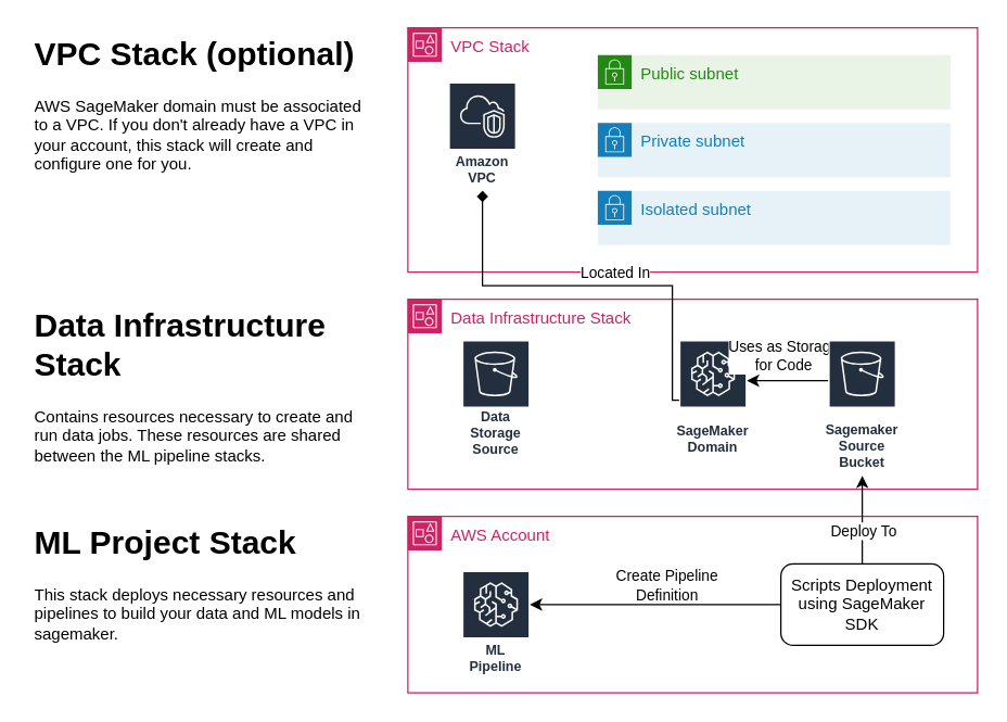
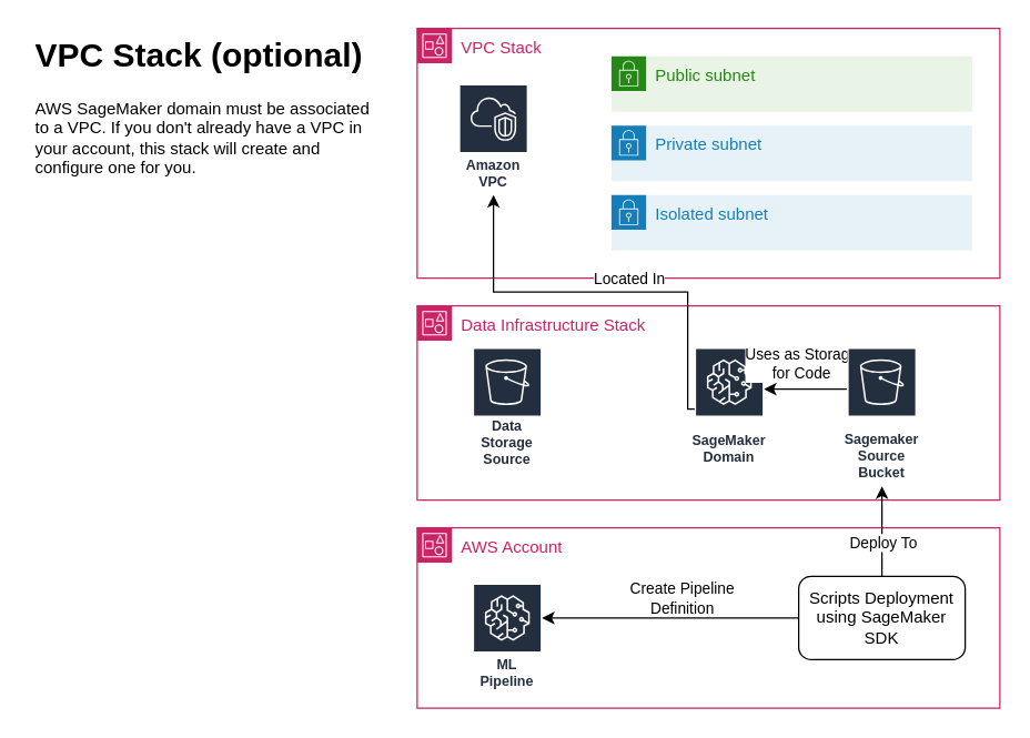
- <mxCell id="23" style="edgeStyle=orthogonalEdgeStyle;rounded=0;orthogonalLoop=1;jettySize=auto;html=1;endArrow=diamond;" parent="1" source="17" target="11" edge="1"><mxGeometry relative="1" as="geometry"><Array as="points"><mxPoint x="495" y="210" /><mxPoint x="355" y="210" /></Array></mxGeometry></mxCell>
+ <mxCell id="23" style="edgeStyle=orthogonalEdgeStyle;rounded=0;orthogonalLoop=1;jettySize=auto;html=1;" parent="1" source="17" target="11" edge="1"><mxGeometry relative="1" as="geometry"><Array as="points"><mxPoint x="495" y="210" /><mxPoint x="355" y="210" /></Array></mxGeometry></mxCell>
- <mxCell id="7" value="&lt;h1&gt;Data Infrastructure Stack&lt;/h1&gt;&lt;p&gt;&lt;span style=&quot;background-color: initial;&quot;&gt;Contains resources necessary to create and run data jobs. These resources are shared between the ML pipeline stacks.&lt;/span&gt;&lt;/p&gt;" style="text;html=1;strokeColor=none;fillColor=none;spacing=5;spacingTop=-20;whiteSpace=wrap;overflow=hidden;rounded=0;" parent="1" vertex="1"><mxGeometry x="20" y="220" width="260" height="140" as="geometry" /></mxCell>
- <mxCell id="8" value="&lt;h1&gt;ML Project Stack&lt;/h1&gt;&lt;p&gt;This stack deploys necessary resources and pipelines to build your data and ML models in sagemaker.&lt;/p&gt;" style="text;html=1;strokeColor=none;fillColor=none;spacing=5;spacingTop=-20;whiteSpace=wrap;overflow=hidden;rounded=0;" parent="1" vertex="1"><mxGeometry x="20" y="380" width="260" height="120" as="geometry" /></mxCell>
